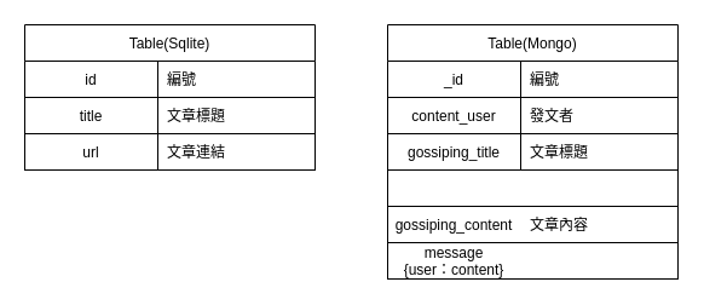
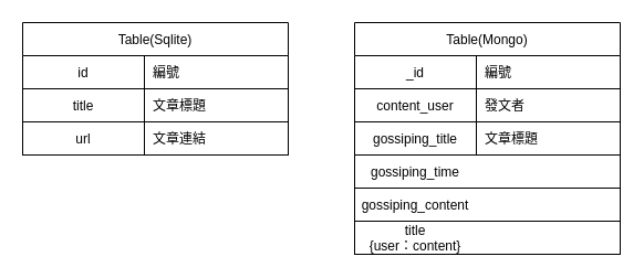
+ <mxCell id="13" value="gossiping_time" style="shape=partialRectangle;connectable=0;fillColor=none;top=0;left=0;bottom=0;right=0;fontStyle=0;overflow=hidden;verticalAlign=middle;" vertex="1" parent="12"><mxGeometry width="110" height="30" as="geometry" /></mxCell>
- <mxCell id="16" value="文章內容" style="shape=partialRectangle;connectable=0;fillColor=none;top=0;left=0;bottom=0;right=0;align=left;spacingLeft=6;fontStyle=0;overflow=hidden;verticalAlign=middle;" vertex="1" parent="14"><mxGeometry x="110" width="130" height="30" as="geometry" /></mxCell>
- <mxCell id="18" value="message&#10;{user：content}" style="shape=partialRectangle;connectable=0;fillColor=none;top=0;left=0;bottom=0;right=0;fontStyle=0;overflow=hidden;verticalAlign=middle;" vertex="1" parent="17"><mxGeometry width="110" height="30" as="geometry" /></mxCell>
+ <mxCell id="18" value="title&#10;{user：content}" style="shape=partialRectangle;connectable=0;fillColor=none;top=0;left=0;bottom=0;right=0;fontStyle=0;overflow=hidden;verticalAlign=middle;" vertex="1" parent="17"><mxGeometry width="110" height="30" as="geometry" /></mxCell>
